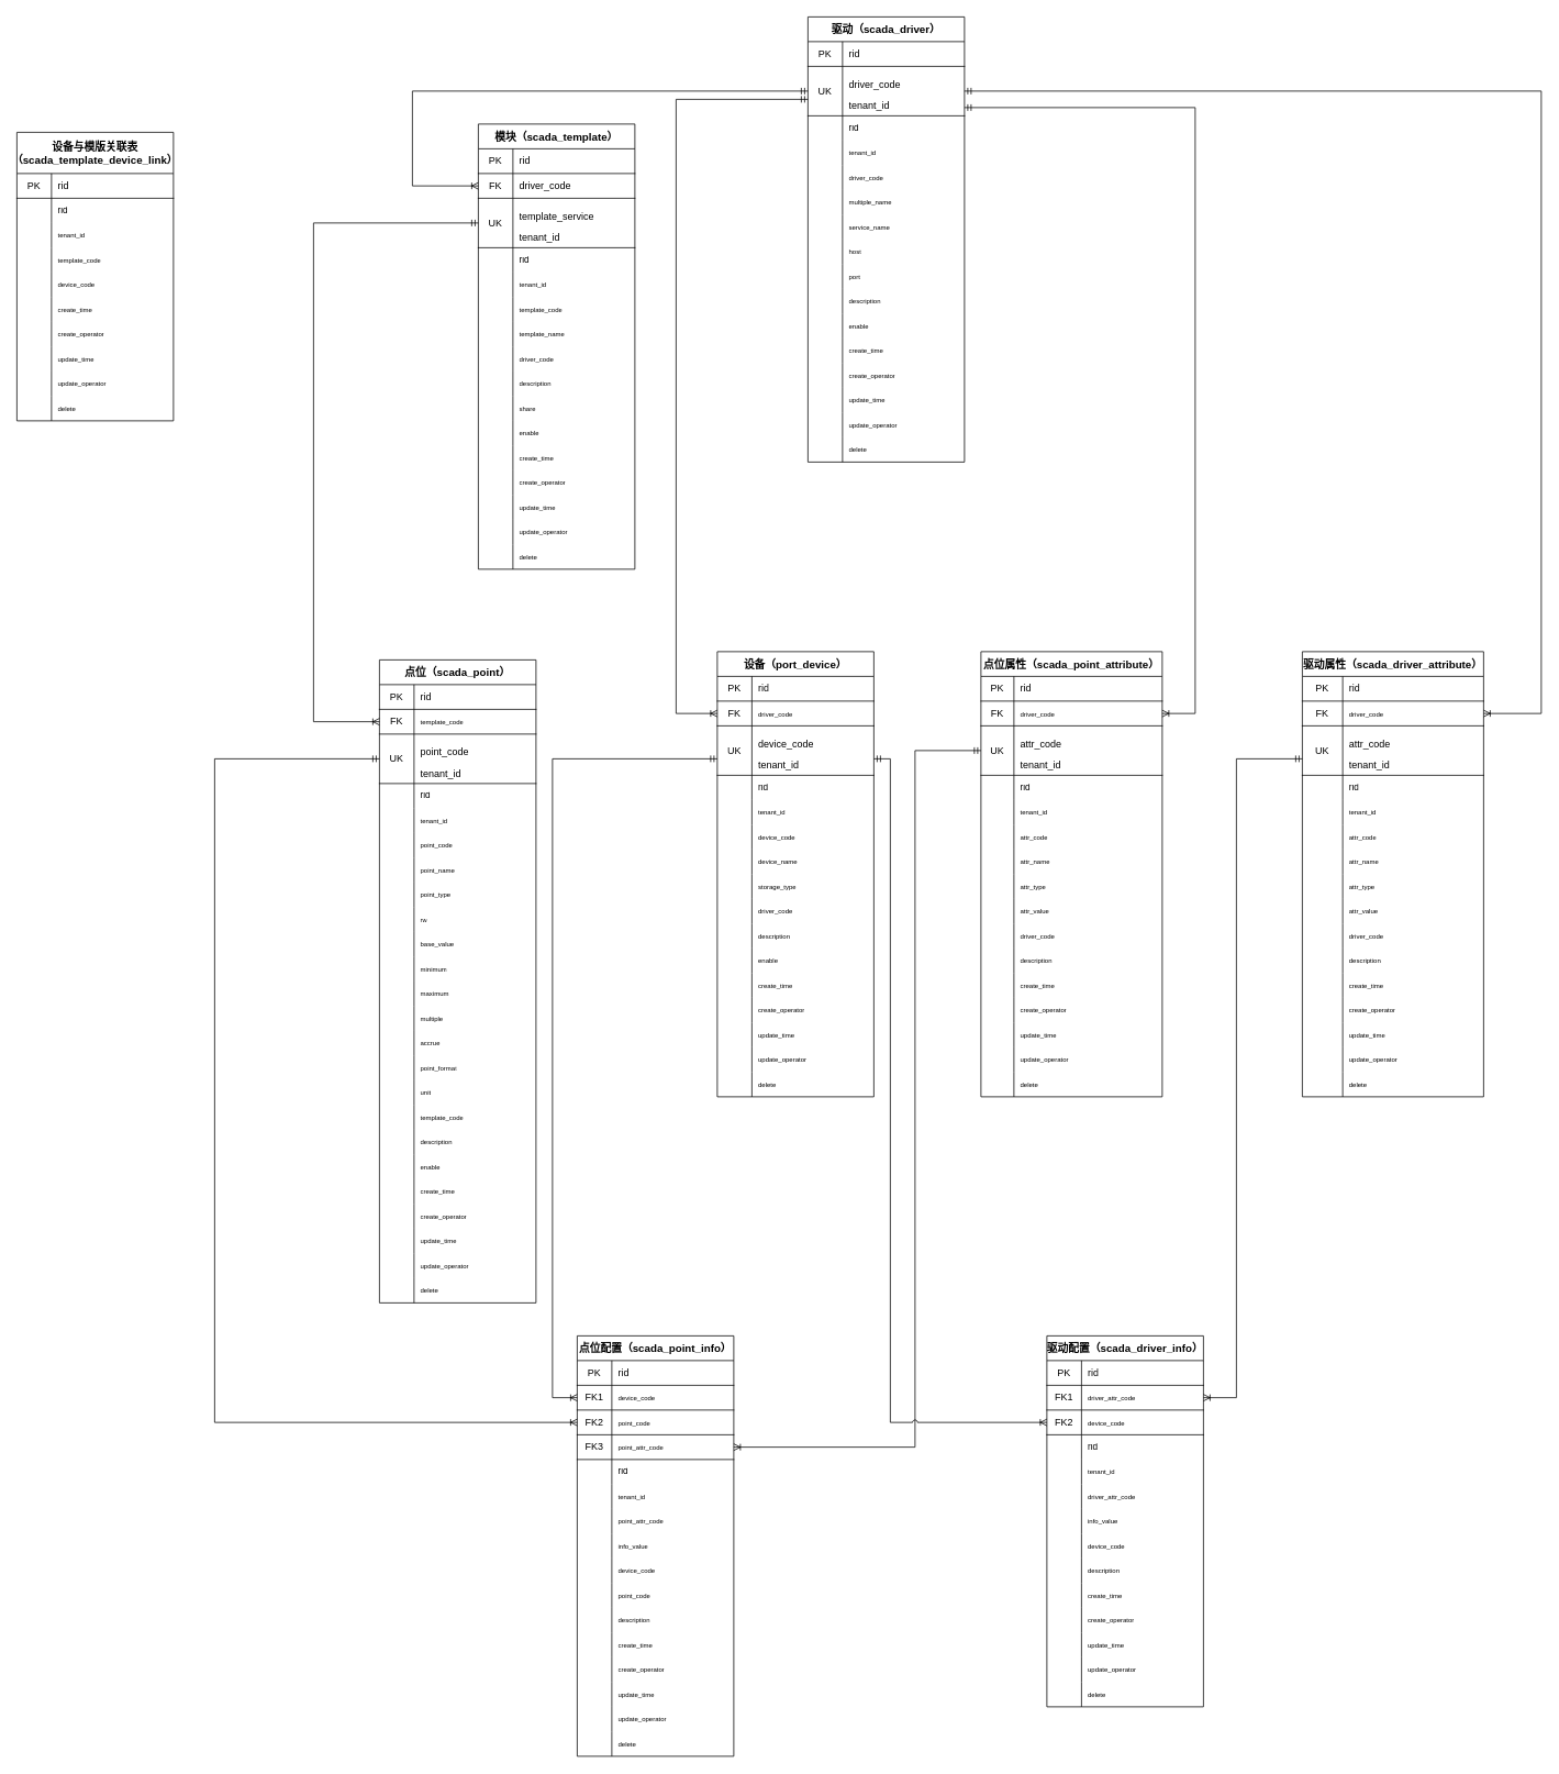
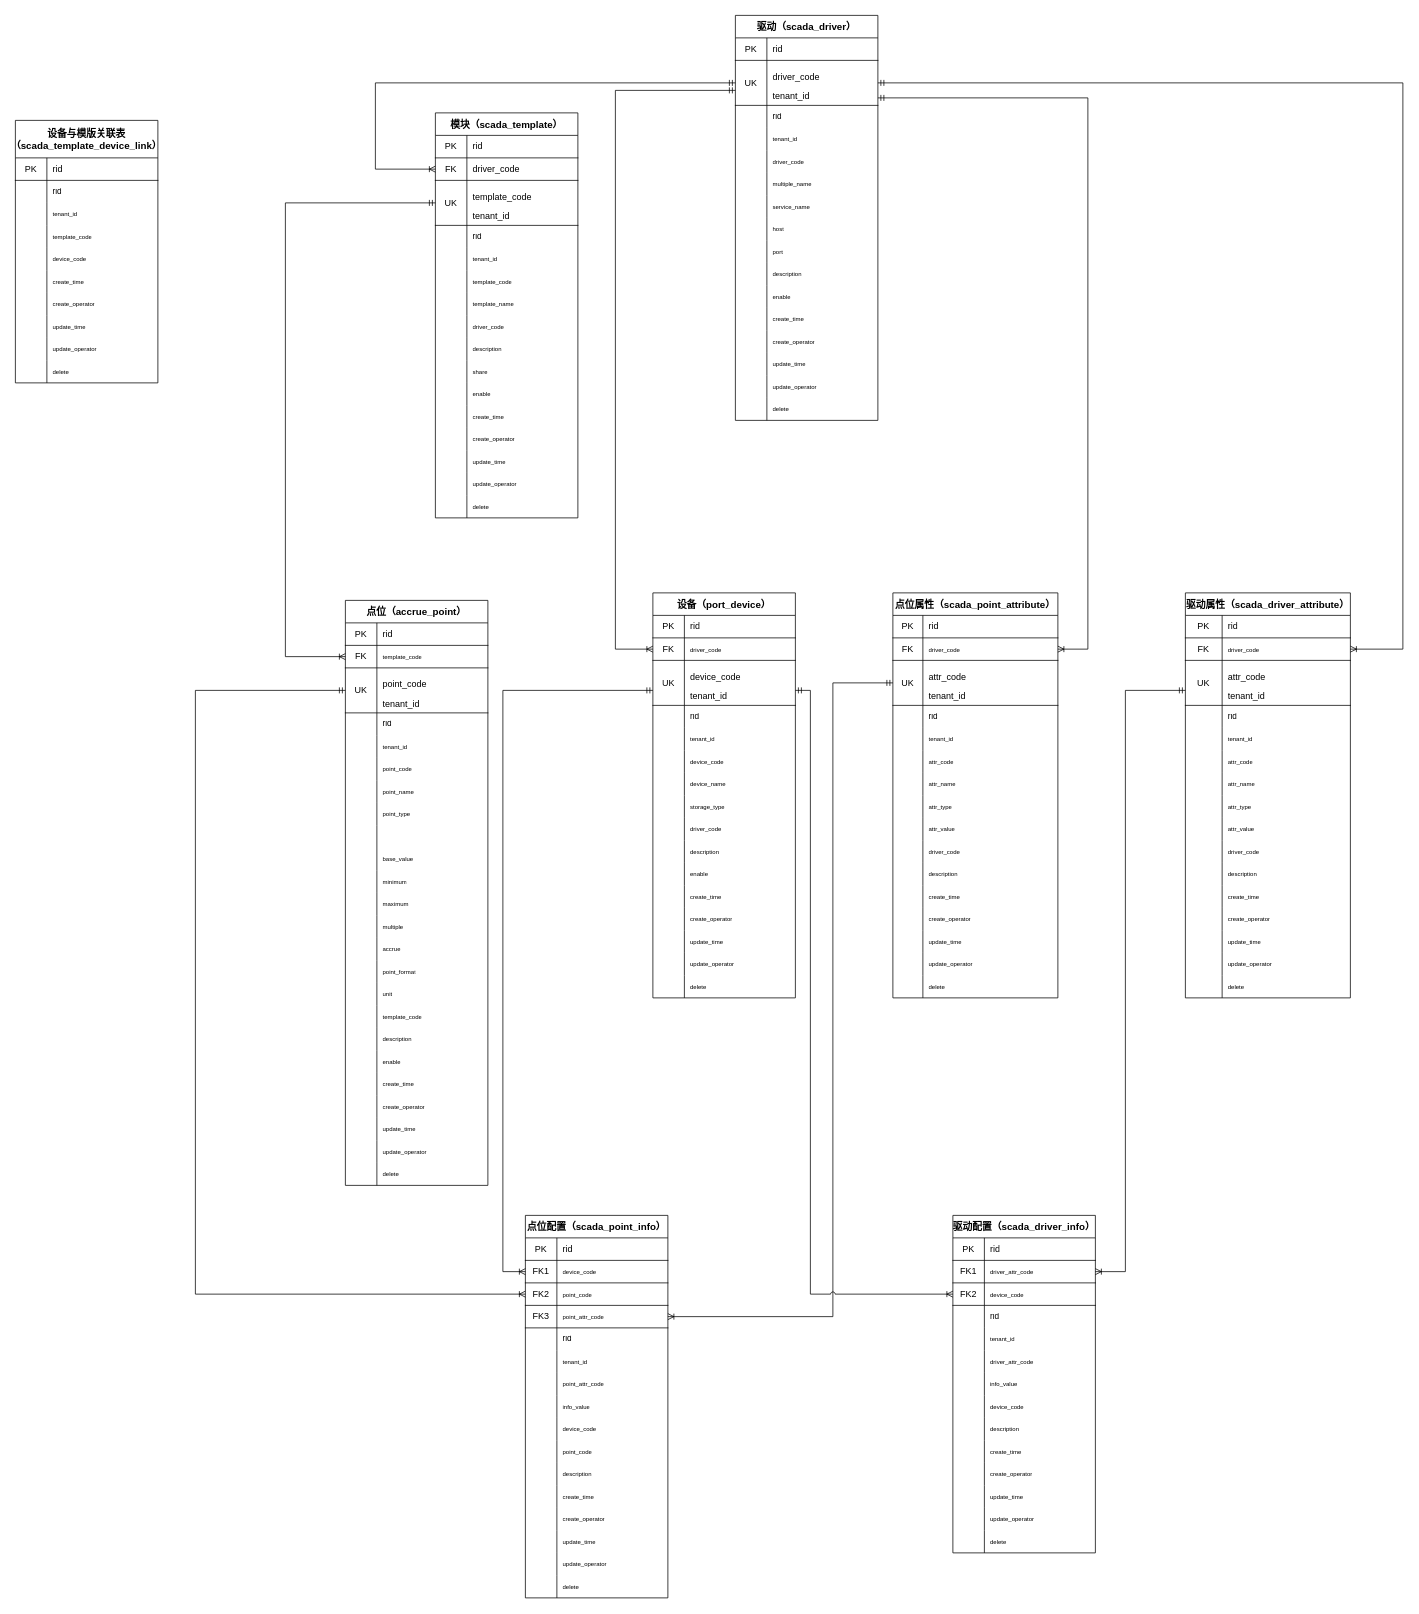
- <mxCell id="11" value="&lt;p class=&quot;MsoNormal&quot; style=&quot;&quot;&gt;template_service&lt;/p&gt;&lt;p class=&quot;MsoNormal&quot; style=&quot;&quot;&gt;tenant_id&lt;/p&gt;" style="shape=partialRectangle;html=1;whiteSpace=wrap;connectable=0;fillColor=none;top=0;left=0;bottom=0;right=0;align=left;spacingLeft=6;overflow=hidden;pointerEvents=1;" vertex="1" parent="9"><mxGeometry x="42" width="148" height="60" as="geometry" /></mxCell>
+ <mxCell id="11" value="&lt;p class=&quot;MsoNormal&quot; style=&quot;&quot;&gt;template_code&lt;/p&gt;&lt;p class=&quot;MsoNormal&quot; style=&quot;&quot;&gt;tenant_id&lt;/p&gt;" style="shape=partialRectangle;html=1;whiteSpace=wrap;connectable=0;fillColor=none;top=0;left=0;bottom=0;right=0;align=left;spacingLeft=6;overflow=hidden;pointerEvents=1;" vertex="1" parent="9"><mxGeometry x="42" width="148" height="60" as="geometry" /></mxCell>
- <mxCell id="101" value="点位（scada_point）" style="shape=table;startSize=30;container=1;collapsible=0;childLayout=tableLayout;fixedRows=1;rowLines=0;fontStyle=1;align=center;pointerEvents=1;fontSize=13;" vertex="1" parent="1"><mxGeometry x="460" y="800" width="190" height="780" as="geometry" /></mxCell>
+ <mxCell id="101" value="点位（accrue_point）" style="shape=table;startSize=30;container=1;collapsible=0;childLayout=tableLayout;fixedRows=1;rowLines=0;fontStyle=1;align=center;pointerEvents=1;fontSize=13;" vertex="1" parent="1"><mxGeometry x="460" y="800" width="190" height="780" as="geometry" /></mxCell>
- <mxCell id="128" value="&lt;div style=&quot;line-height: 1.25&quot;&gt;&lt;div style=&quot;line-height: 1.25&quot;&gt;&lt;div style=&quot;line-height: 1.25&quot;&gt;&lt;span style=&quot;font-size: 8px&quot;&gt;rw&lt;/span&gt;&lt;br&gt;&lt;/div&gt;&lt;/div&gt;&lt;/div&gt;" style="shape=partialRectangle;html=1;whiteSpace=wrap;connectable=0;fillColor=none;top=0;left=0;bottom=0;right=0;align=left;spacingLeft=6;overflow=hidden;pointerEvents=1;fontSize=8;" vertex="1" parent="126"><mxGeometry x="42" width="148" height="30" as="geometry" /></mxCell>
